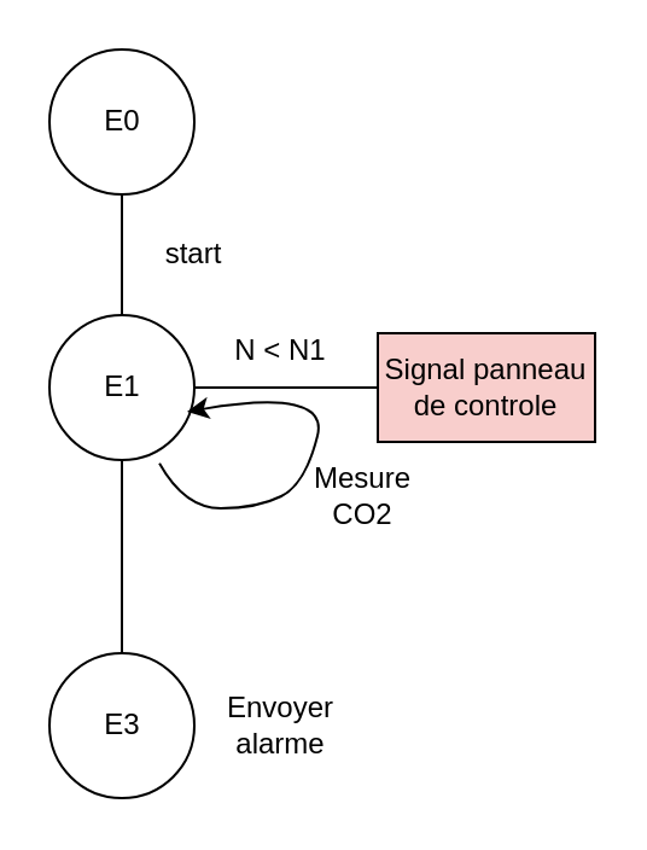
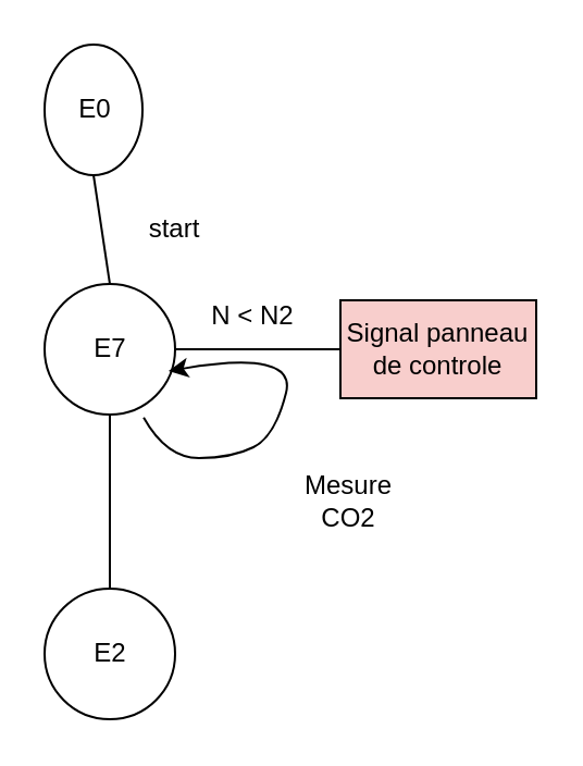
- <mxCell id="2" value="E0" style="verticalLabelPosition=middle;verticalAlign=middle;html=1;shape=mxgraph.flowchart.on-page_reference;labelPosition=center;align=center;" vertex="1" parent="1"><mxGeometry x="20" y="20" width="60" height="60" as="geometry" /></mxCell>
+ <mxCell id="2" value="E0" style="verticalLabelPosition=middle;verticalAlign=middle;html=1;shape=mxgraph.flowchart.on-page_reference;labelPosition=center;align=center;" vertex="1" parent="1"><mxGeometry x="20" y="20" width="45" height="60" as="geometry" /></mxCell>
- <mxCell id="8" value="N &amp;lt; N1" style="text;html=1;align=center;verticalAlign=middle;whiteSpace=wrap;rounded=0;" vertex="1" parent="1"><mxGeometry x="86" y="130" width="60" height="30" as="geometry" /></mxCell>
+ <mxCell id="8" value="N &amp;lt; N2" style="text;html=1;align=center;verticalAlign=middle;whiteSpace=wrap;rounded=0;" vertex="1" parent="1"><mxGeometry x="86" y="130" width="60" height="30" as="geometry" /></mxCell>
- <mxCell id="5" value="E1" style="verticalLabelPosition=middle;verticalAlign=middle;html=1;shape=mxgraph.flowchart.on-page_reference;labelPosition=center;align=center;" vertex="1" parent="1"><mxGeometry x="20" y="130" width="60" height="60" as="geometry" /></mxCell>
+ <mxCell id="5" value="E7" style="verticalLabelPosition=middle;verticalAlign=middle;html=1;shape=mxgraph.flowchart.on-page_reference;labelPosition=center;align=center;" vertex="1" parent="1"><mxGeometry x="20" y="130" width="60" height="60" as="geometry" /></mxCell>
- <mxCell id="13" value="Mesure CO2" style="text;html=1;align=center;verticalAlign=middle;whiteSpace=wrap;rounded=0;" vertex="1" parent="1"><mxGeometry x="120" y="190" width="60" height="30" as="geometry" /></mxCell>
+ <mxCell id="13" value="Mesure CO2" style="text;html=1;align=center;verticalAlign=middle;whiteSpace=wrap;rounded=0;" vertex="1" parent="1"><mxGeometry x="130" y="215" width="60" height="30" as="geometry" /></mxCell>
- <mxCell id="10" value="E3" style="verticalLabelPosition=middle;verticalAlign=middle;html=1;shape=mxgraph.flowchart.on-page_reference;labelPosition=center;align=center;" vertex="1" parent="1"><mxGeometry x="20" y="270" width="60" height="60" as="geometry" /></mxCell>
+ <mxCell id="10" value="E2" style="verticalLabelPosition=middle;verticalAlign=middle;html=1;shape=mxgraph.flowchart.on-page_reference;labelPosition=center;align=center;" vertex="1" parent="1"><mxGeometry x="20" y="270" width="60" height="60" as="geometry" /></mxCell>
- <mxCell id="11" value="Envoyer alarme" style="text;html=1;align=center;verticalAlign=middle;whiteSpace=wrap;rounded=0;" vertex="1" parent="1"><mxGeometry x="86" y="285" width="60" height="30" as="geometry" /></mxCell>
